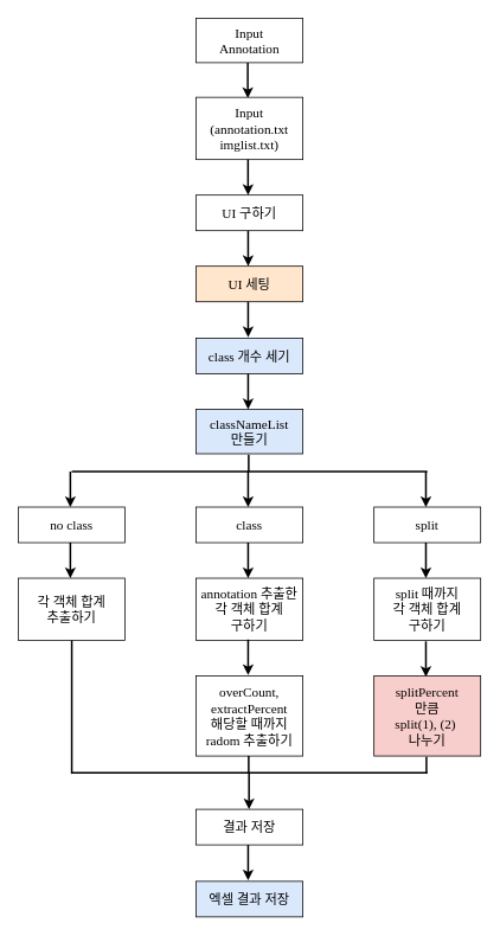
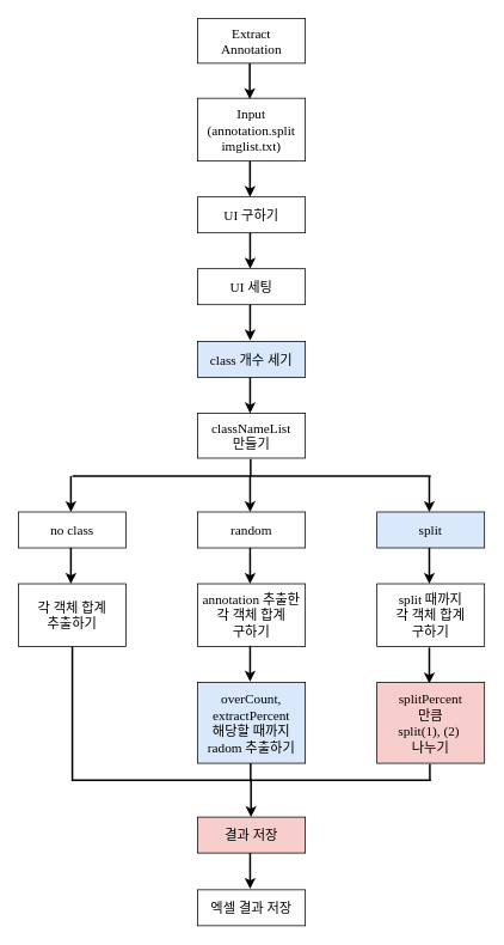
- <mxCell id="2" value="&lt;font face=&quot;맑은 고딕&quot;&gt;&lt;span style=&quot;font-size: 15px&quot;&gt;Input &lt;br&gt;Annotation&lt;/span&gt;&lt;/font&gt;" style="rounded=0;whiteSpace=wrap;html=1;" parent="1" vertex="1"><mxGeometry x="220" y="20" width="120" height="50" as="geometry" /></mxCell>
+ <mxCell id="2" value="&lt;font face=&quot;맑은 고딕&quot;&gt;&lt;span style=&quot;font-size: 15px&quot;&gt;Extract &lt;br&gt;Annotation&lt;/span&gt;&lt;/font&gt;" style="rounded=0;whiteSpace=wrap;html=1;" parent="1" vertex="1"><mxGeometry x="220" y="20" width="120" height="50" as="geometry" /></mxCell>
- <mxCell id="4" value="&lt;font face=&quot;맑은 고딕&quot;&gt;&lt;span style=&quot;font-size: 15px&quot;&gt;Input&lt;br&gt;(annotation.txt&lt;br&gt;imglist.txt)&lt;br&gt;&lt;/span&gt;&lt;/font&gt;" style="rounded=0;whiteSpace=wrap;html=1;" parent="1" vertex="1"><mxGeometry x="220" y="109" width="120" height="70" as="geometry" /></mxCell>
+ <mxCell id="4" value="&lt;font face=&quot;맑은 고딕&quot;&gt;&lt;span style=&quot;font-size: 15px&quot;&gt;Input&lt;br&gt;(annotation.split&lt;br&gt;imglist.txt)&lt;br&gt;&lt;/span&gt;&lt;/font&gt;" style="rounded=0;whiteSpace=wrap;html=1;" parent="1" vertex="1"><mxGeometry x="220" y="109" width="120" height="70" as="geometry" /></mxCell>
- <mxCell id="8" value="&lt;font face=&quot;맑은 고딕&quot;&gt;&lt;span style=&quot;font-size: 15px&quot;&gt;&lt;font style=&quot;vertical-align: inherit&quot;&gt;&lt;font style=&quot;vertical-align: inherit&quot;&gt;UI 세팅&lt;/font&gt;&lt;/font&gt;&lt;/span&gt;&lt;/font&gt;" style="rounded=0;whiteSpace=wrap;html=1;fillColor=#ffe6cc;" parent="1" vertex="1"><mxGeometry x="220" y="299" width="120" height="40" as="geometry" /></mxCell>
+ <mxCell id="8" value="&lt;font face=&quot;맑은 고딕&quot;&gt;&lt;span style=&quot;font-size: 15px&quot;&gt;&lt;font style=&quot;vertical-align: inherit&quot;&gt;&lt;font style=&quot;vertical-align: inherit&quot;&gt;UI 세팅&lt;/font&gt;&lt;/font&gt;&lt;/span&gt;&lt;/font&gt;" style="rounded=0;whiteSpace=wrap;html=1;" parent="1" vertex="1"><mxGeometry x="220" y="299" width="120" height="40" as="geometry" /></mxCell>
- <mxCell id="12" value="&lt;font face=&quot;맑은 고딕&quot;&gt;&lt;span style=&quot;font-size: 15px&quot;&gt;classNameList &lt;br&gt;만들기&lt;/span&gt;&lt;/font&gt;" style="rounded=0;whiteSpace=wrap;html=1;fillColor=#dae8fc;" parent="1" vertex="1"><mxGeometry x="220" y="460" width="120" height="50" as="geometry" /></mxCell>
+ <mxCell id="12" value="&lt;font face=&quot;맑은 고딕&quot;&gt;&lt;span style=&quot;font-size: 15px&quot;&gt;classNameList &lt;br&gt;만들기&lt;/span&gt;&lt;/font&gt;" style="rounded=0;whiteSpace=wrap;html=1;" parent="1" vertex="1"><mxGeometry x="220" y="460" width="120" height="50" as="geometry" /></mxCell>
- <mxCell id="16" value="&lt;font face=&quot;맑은 고딕&quot;&gt;&lt;span style=&quot;font-size: 15px&quot;&gt;&lt;font style=&quot;vertical-align: inherit&quot;&gt;&lt;font style=&quot;vertical-align: inherit&quot;&gt;class&lt;/font&gt;&lt;/font&gt;&lt;/span&gt;&lt;/font&gt;" style="rounded=0;whiteSpace=wrap;html=1;" parent="1" vertex="1"><mxGeometry x="220" y="570" width="120" height="40" as="geometry" /></mxCell>
+ <mxCell id="16" value="&lt;font face=&quot;맑은 고딕&quot;&gt;&lt;span style=&quot;font-size: 15px&quot;&gt;&lt;font style=&quot;vertical-align: inherit&quot;&gt;&lt;font style=&quot;vertical-align: inherit&quot;&gt;random&lt;/font&gt;&lt;/font&gt;&lt;/span&gt;&lt;/font&gt;" style="rounded=0;whiteSpace=wrap;html=1;" parent="1" vertex="1"><mxGeometry x="220" y="570" width="120" height="40" as="geometry" /></mxCell>
- <mxCell id="19" value="&lt;font face=&quot;맑은 고딕&quot;&gt;&lt;span style=&quot;font-size: 15px&quot;&gt;&lt;font style=&quot;vertical-align: inherit&quot;&gt;&lt;font style=&quot;vertical-align: inherit&quot;&gt;split&lt;/font&gt;&lt;/font&gt;&lt;/span&gt;&lt;/font&gt;" style="rounded=0;whiteSpace=wrap;html=1;" parent="1" vertex="1"><mxGeometry x="420" y="570" width="120" height="40" as="geometry" /></mxCell>
+ <mxCell id="19" value="&lt;font face=&quot;맑은 고딕&quot;&gt;&lt;span style=&quot;font-size: 15px&quot;&gt;&lt;font style=&quot;vertical-align: inherit&quot;&gt;&lt;font style=&quot;vertical-align: inherit&quot;&gt;split&lt;/font&gt;&lt;/font&gt;&lt;/span&gt;&lt;/font&gt;" style="rounded=0;whiteSpace=wrap;html=1;fillColor=#dae8fc;" parent="1" vertex="1"><mxGeometry x="420" y="570" width="120" height="40" as="geometry" /></mxCell>
- <mxCell id="25" value="&lt;font face=&quot;맑은 고딕&quot;&gt;&lt;span style=&quot;font-size: 15px&quot;&gt;overCount,&lt;br&gt;extractPercent&lt;br&gt;해당할 때까지&lt;br&gt;radom 추출하기&lt;br&gt;&lt;/span&gt;&lt;/font&gt;" style="rounded=0;whiteSpace=wrap;html=1;" parent="1" vertex="1"><mxGeometry x="220" y="760" width="120" height="90" as="geometry" /></mxCell>
+ <mxCell id="25" value="&lt;font face=&quot;맑은 고딕&quot;&gt;&lt;span style=&quot;font-size: 15px&quot;&gt;overCount,&lt;br&gt;extractPercent&lt;br&gt;해당할 때까지&lt;br&gt;radom 추출하기&lt;br&gt;&lt;/span&gt;&lt;/font&gt;" style="rounded=0;whiteSpace=wrap;html=1;fillColor=#dae8fc;" parent="1" vertex="1"><mxGeometry x="220" y="760" width="120" height="90" as="geometry" /></mxCell>
- <mxCell id="31" value="&lt;font face=&quot;맑은 고딕&quot;&gt;&lt;span style=&quot;font-size: 15px&quot;&gt;&lt;font style=&quot;vertical-align: inherit&quot;&gt;&lt;font style=&quot;vertical-align: inherit&quot;&gt;결과 저장&lt;/font&gt;&lt;/font&gt;&lt;/span&gt;&lt;/font&gt;" style="rounded=0;whiteSpace=wrap;html=1;" parent="1" vertex="1"><mxGeometry x="220" y="910" width="120" height="40" as="geometry" /></mxCell>
+ <mxCell id="31" value="&lt;font face=&quot;맑은 고딕&quot;&gt;&lt;span style=&quot;font-size: 15px&quot;&gt;&lt;font style=&quot;vertical-align: inherit&quot;&gt;&lt;font style=&quot;vertical-align: inherit&quot;&gt;결과 저장&lt;/font&gt;&lt;/font&gt;&lt;/span&gt;&lt;/font&gt;" style="rounded=0;whiteSpace=wrap;html=1;fillColor=#f8cecc;" parent="1" vertex="1"><mxGeometry x="220" y="910" width="120" height="40" as="geometry" /></mxCell>
- <mxCell id="33" value="&lt;font face=&quot;맑은 고딕&quot;&gt;&lt;span style=&quot;font-size: 15px&quot;&gt;&lt;font style=&quot;vertical-align: inherit&quot;&gt;&lt;font style=&quot;vertical-align: inherit&quot;&gt;엑셀 결과 저장&lt;/font&gt;&lt;/font&gt;&lt;/span&gt;&lt;/font&gt;" style="rounded=0;whiteSpace=wrap;html=1;fillColor=#dae8fc;" parent="1" vertex="1"><mxGeometry x="220" y="991" width="120" height="40" as="geometry" /></mxCell>
+ <mxCell id="33" value="&lt;font face=&quot;맑은 고딕&quot;&gt;&lt;span style=&quot;font-size: 15px&quot;&gt;&lt;font style=&quot;vertical-align: inherit&quot;&gt;&lt;font style=&quot;vertical-align: inherit&quot;&gt;엑셀 결과 저장&lt;/font&gt;&lt;/font&gt;&lt;/span&gt;&lt;/font&gt;" style="rounded=0;whiteSpace=wrap;html=1;" parent="1" vertex="1"><mxGeometry x="220" y="991" width="120" height="40" as="geometry" /></mxCell>
